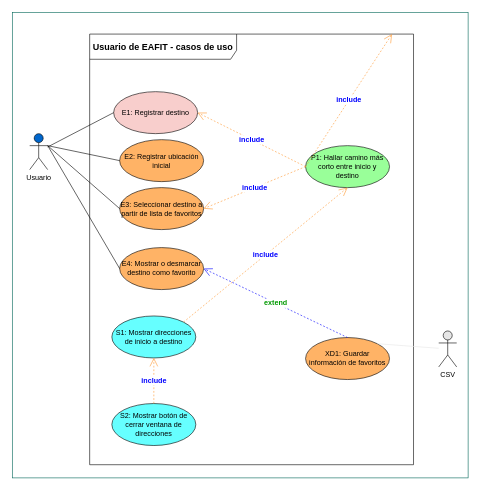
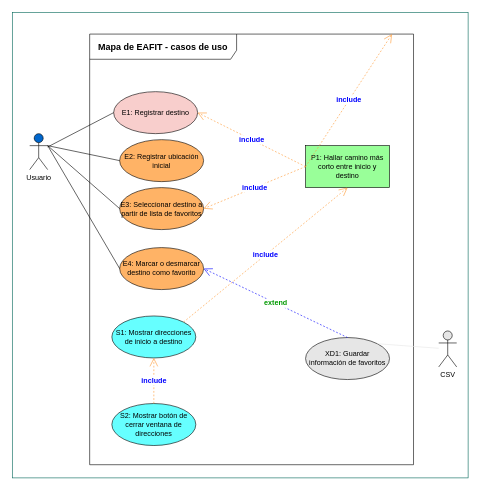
- <mxCell id="2" value="Usuario de EAFIT - casos de uso" style="shape=umlFrame;whiteSpace=wrap;html=1;fontSize=15;width=245;height=42;rounded=0;fontStyle=1;labelBackgroundColor=default;gradientColor=none;" parent="1" vertex="1"><mxGeometry x="149" y="56" width="540" height="718" as="geometry" /></mxCell>
+ <mxCell id="2" value="Mapa de EAFIT - casos de uso" style="shape=umlFrame;whiteSpace=wrap;html=1;fontSize=15;width=245;height=42;rounded=0;fontStyle=1;labelBackgroundColor=default;gradientColor=none;" parent="1" vertex="1"><mxGeometry x="149" y="56" width="540" height="718" as="geometry" /></mxCell>
- <mxCell id="7" value="P1: Hallar camino más corto entre inicio y destino" style="ellipse;whiteSpace=wrap;html=1;rounded=0;fillColor=#99FF99;" parent="1" vertex="1"><mxGeometry x="509" y="242" width="140" height="70" as="geometry" /></mxCell>
+ <mxCell id="7" value="P1: Hallar camino más corto entre inicio y destino" style="whiteSpace=wrap;html=1;fillColor=#99FF99;rounded=0;" parent="1" vertex="1"><mxGeometry x="509" y="242" width="140" height="70" as="geometry" /></mxCell>
- <mxCell id="21" value="E4: Mostrar o desmarcar destino como favorito" style="ellipse;whiteSpace=wrap;html=1;fontSize=12;rounded=0;fillColor=#FFB366;" parent="1" vertex="1"><mxGeometry x="199" y="412" width="140" height="70" as="geometry" /></mxCell>
+ <mxCell id="21" value="E4: Marcar o desmarcar destino como favorito" style="ellipse;whiteSpace=wrap;html=1;fontSize=12;rounded=0;fillColor=#FFB366;" parent="1" vertex="1"><mxGeometry x="199" y="412" width="140" height="70" as="geometry" /></mxCell>
- <mxCell id="12" value="XD1: Guardar información de favoritos" style="ellipse;whiteSpace=wrap;html=1;fontSize=12;rounded=0;fillColor=#ffb366;" parent="1" vertex="1"><mxGeometry x="509" y="562" width="140" height="70" as="geometry" /></mxCell>
+ <mxCell id="12" value="XD1: Guardar información de favoritos" style="ellipse;whiteSpace=wrap;html=1;fontSize=12;rounded=0;fillColor=#E6E6E6;" parent="1" vertex="1"><mxGeometry x="509" y="562" width="140" height="70" as="geometry" /></mxCell>
